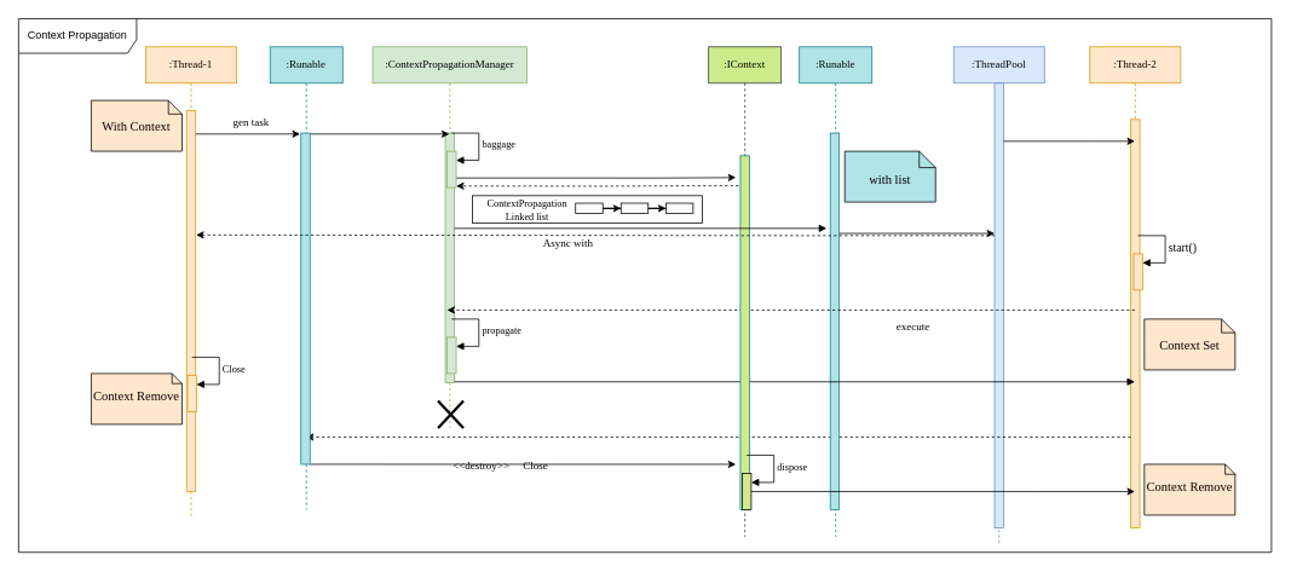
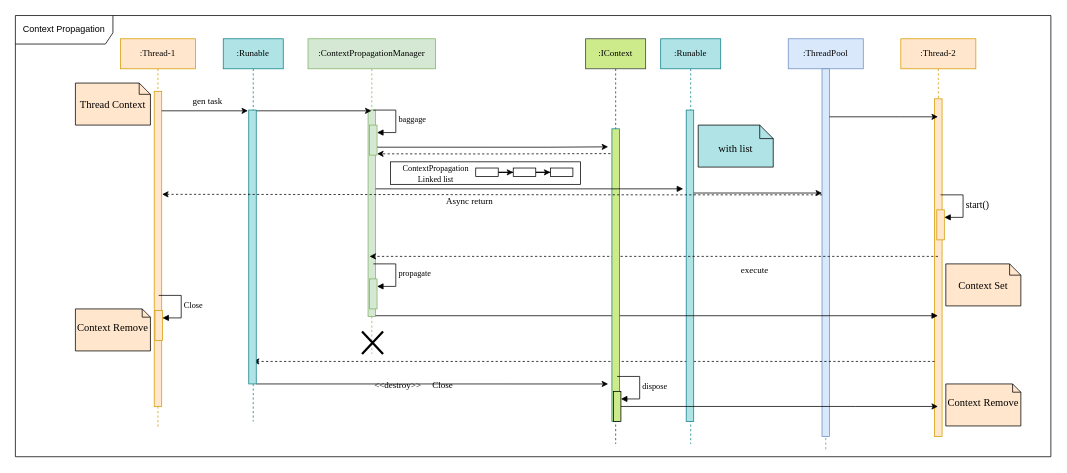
- <mxCell id="58" value="With Context" style="shape=note2;boundedLbl=1;whiteSpace=wrap;html=1;size=15;verticalAlign=top;align=center;fontSize=14;fillColor=#FFE6CC;fontFamily=Times New Roman;" vertex="1" parent="1"><mxGeometry x="100" y="110.02" width="100" height="56" as="geometry" /></mxCell>
+ <mxCell id="58" value="Thread Context" style="shape=note2;boundedLbl=1;whiteSpace=wrap;html=1;size=15;verticalAlign=top;align=center;fontSize=14;fillColor=#FFE6CC;fontFamily=Times New Roman;" vertex="1" parent="1"><mxGeometry x="100" y="110.02" width="100" height="56" as="geometry" /></mxCell>
- <mxCell id="60" value="Async with" style="text;html=1;align=center;verticalAlign=middle;resizable=0;points=[];autosize=1;strokeColor=none;fillColor=none;fontFamily=Times New Roman;" vertex="1" parent="1"><mxGeometry x="580" y="253" width="90" height="30" as="geometry" /></mxCell>
+ <mxCell id="60" value="Async return" style="text;html=1;align=center;verticalAlign=middle;resizable=0;points=[];autosize=1;strokeColor=none;fillColor=none;fontFamily=Times New Roman;" vertex="1" parent="1"><mxGeometry x="580" y="253" width="90" height="30" as="geometry" /></mxCell>
